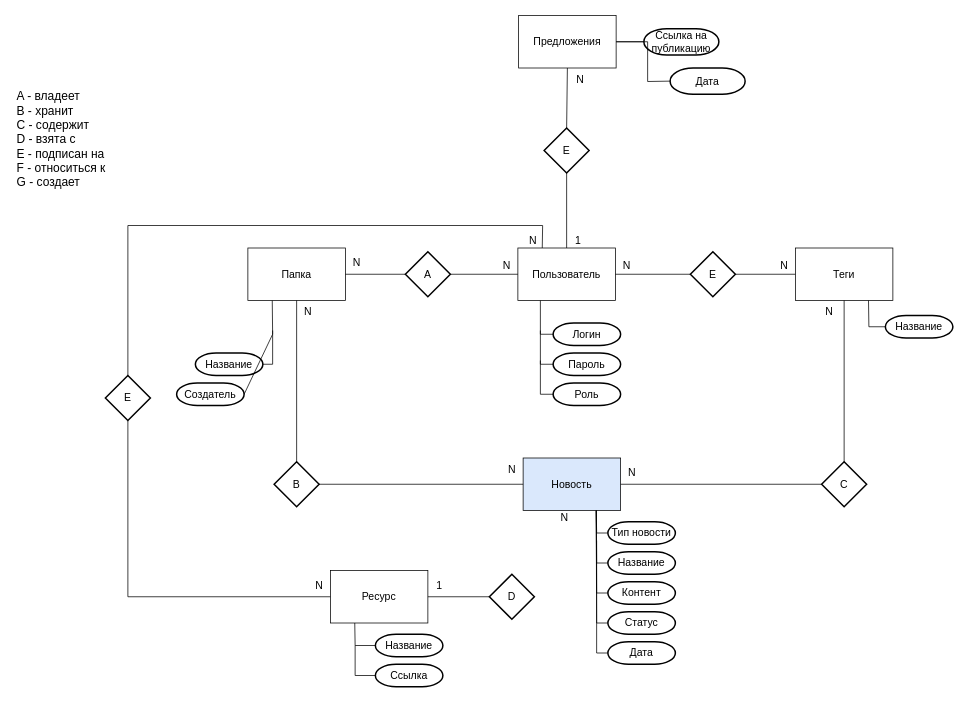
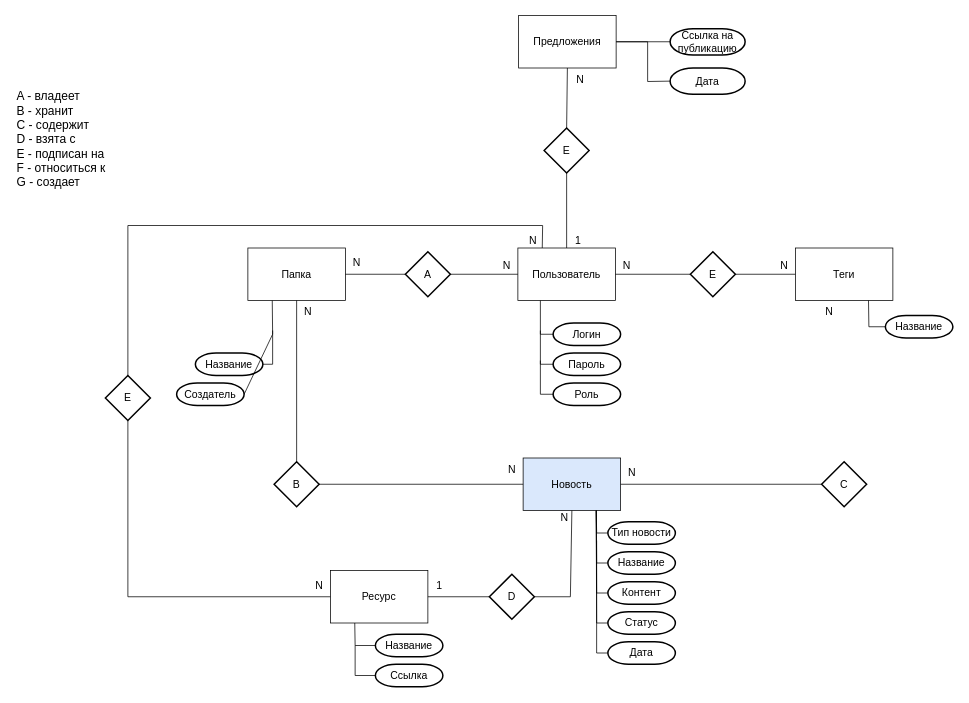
- <mxCell id="56" value="&lt;span style=&quot;font-size: 14px;&quot;&gt;Ссылка на публикацию&lt;/span&gt;" style="strokeWidth=2;html=1;shape=mxgraph.flowchart.terminator;whiteSpace=wrap;" vertex="1" parent="1"><mxGeometry x="858" y="37.5" width="100" height="35" as="geometry" /></mxCell>
+ <mxCell id="56" value="&lt;span style=&quot;font-size: 14px;&quot;&gt;Ссылка на публикацию&lt;/span&gt;" style="strokeWidth=2;html=1;shape=mxgraph.flowchart.terminator;whiteSpace=wrap;" vertex="1" parent="1"><mxGeometry x="893" y="37.5" width="100" height="35" as="geometry" /></mxCell>
- <mxCell id="32" value="" style="endArrow=none;html=1;rounded=0;entryX=0.5;entryY=1;entryDx=0;entryDy=0;exitX=0.5;exitY=0;exitDx=0;exitDy=0;exitPerimeter=0;" parent="1" source="27" target="5" edge="1"><mxGeometry width="50" height="50" relative="1" as="geometry"><mxPoint x="1090" y="580" as="sourcePoint" /><mxPoint x="1140" y="530" as="targetPoint" /></mxGeometry></mxCell>
+ <mxCell id="35" value="" style="endArrow=none;html=1;rounded=0;entryX=0.5;entryY=1;entryDx=0;entryDy=0;exitX=1;exitY=0.5;exitDx=0;exitDy=0;exitPerimeter=0;" parent="1" source="33" target="3" edge="1"><mxGeometry width="50" height="50" relative="1" as="geometry"><mxPoint x="730" y="790" as="sourcePoint" /><mxPoint x="770" y="740" as="targetPoint" /><Array as="points"><mxPoint x="760" y="795" /></Array></mxGeometry></mxCell>
